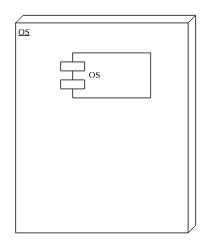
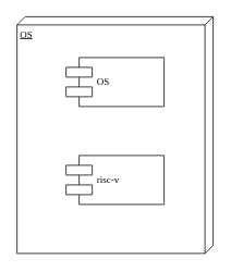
+ <mxCell id="4" value="risc-v" style="shape=component;align=left;spacingLeft=36;rounded=0;shadow=0;comic=0;labelBackgroundColor=none;strokeWidth=1;fontFamily=Verdana;fontSize=12;html=1;" vertex="1" parent="1"><mxGeometry x="80" y="190" width="120" height="60" as="geometry" /></mxCell>
